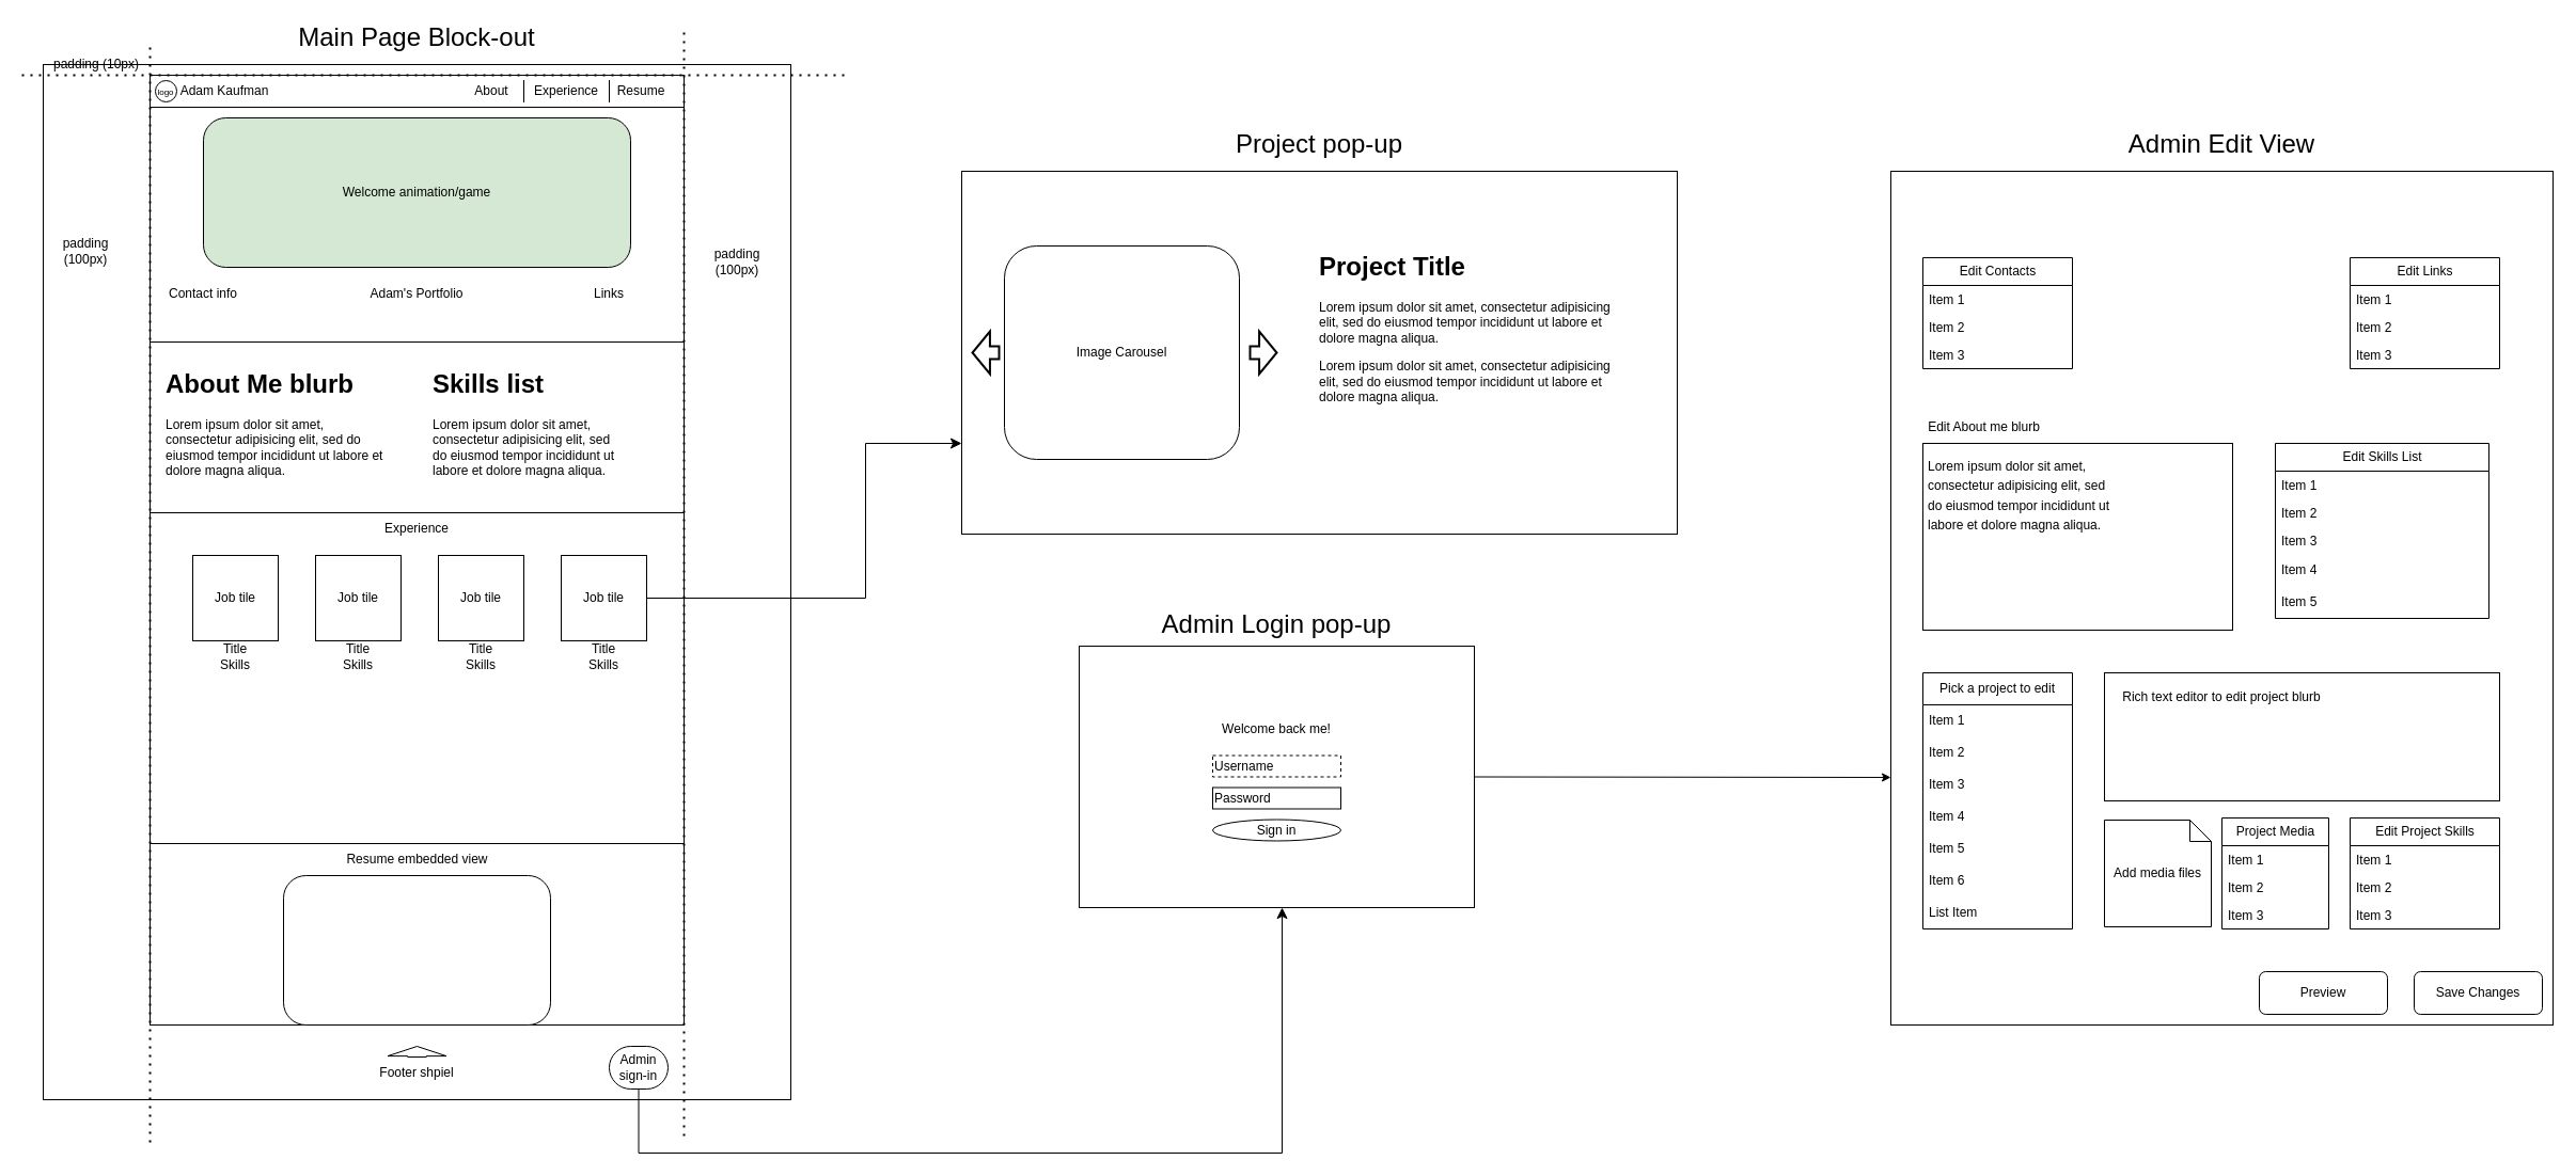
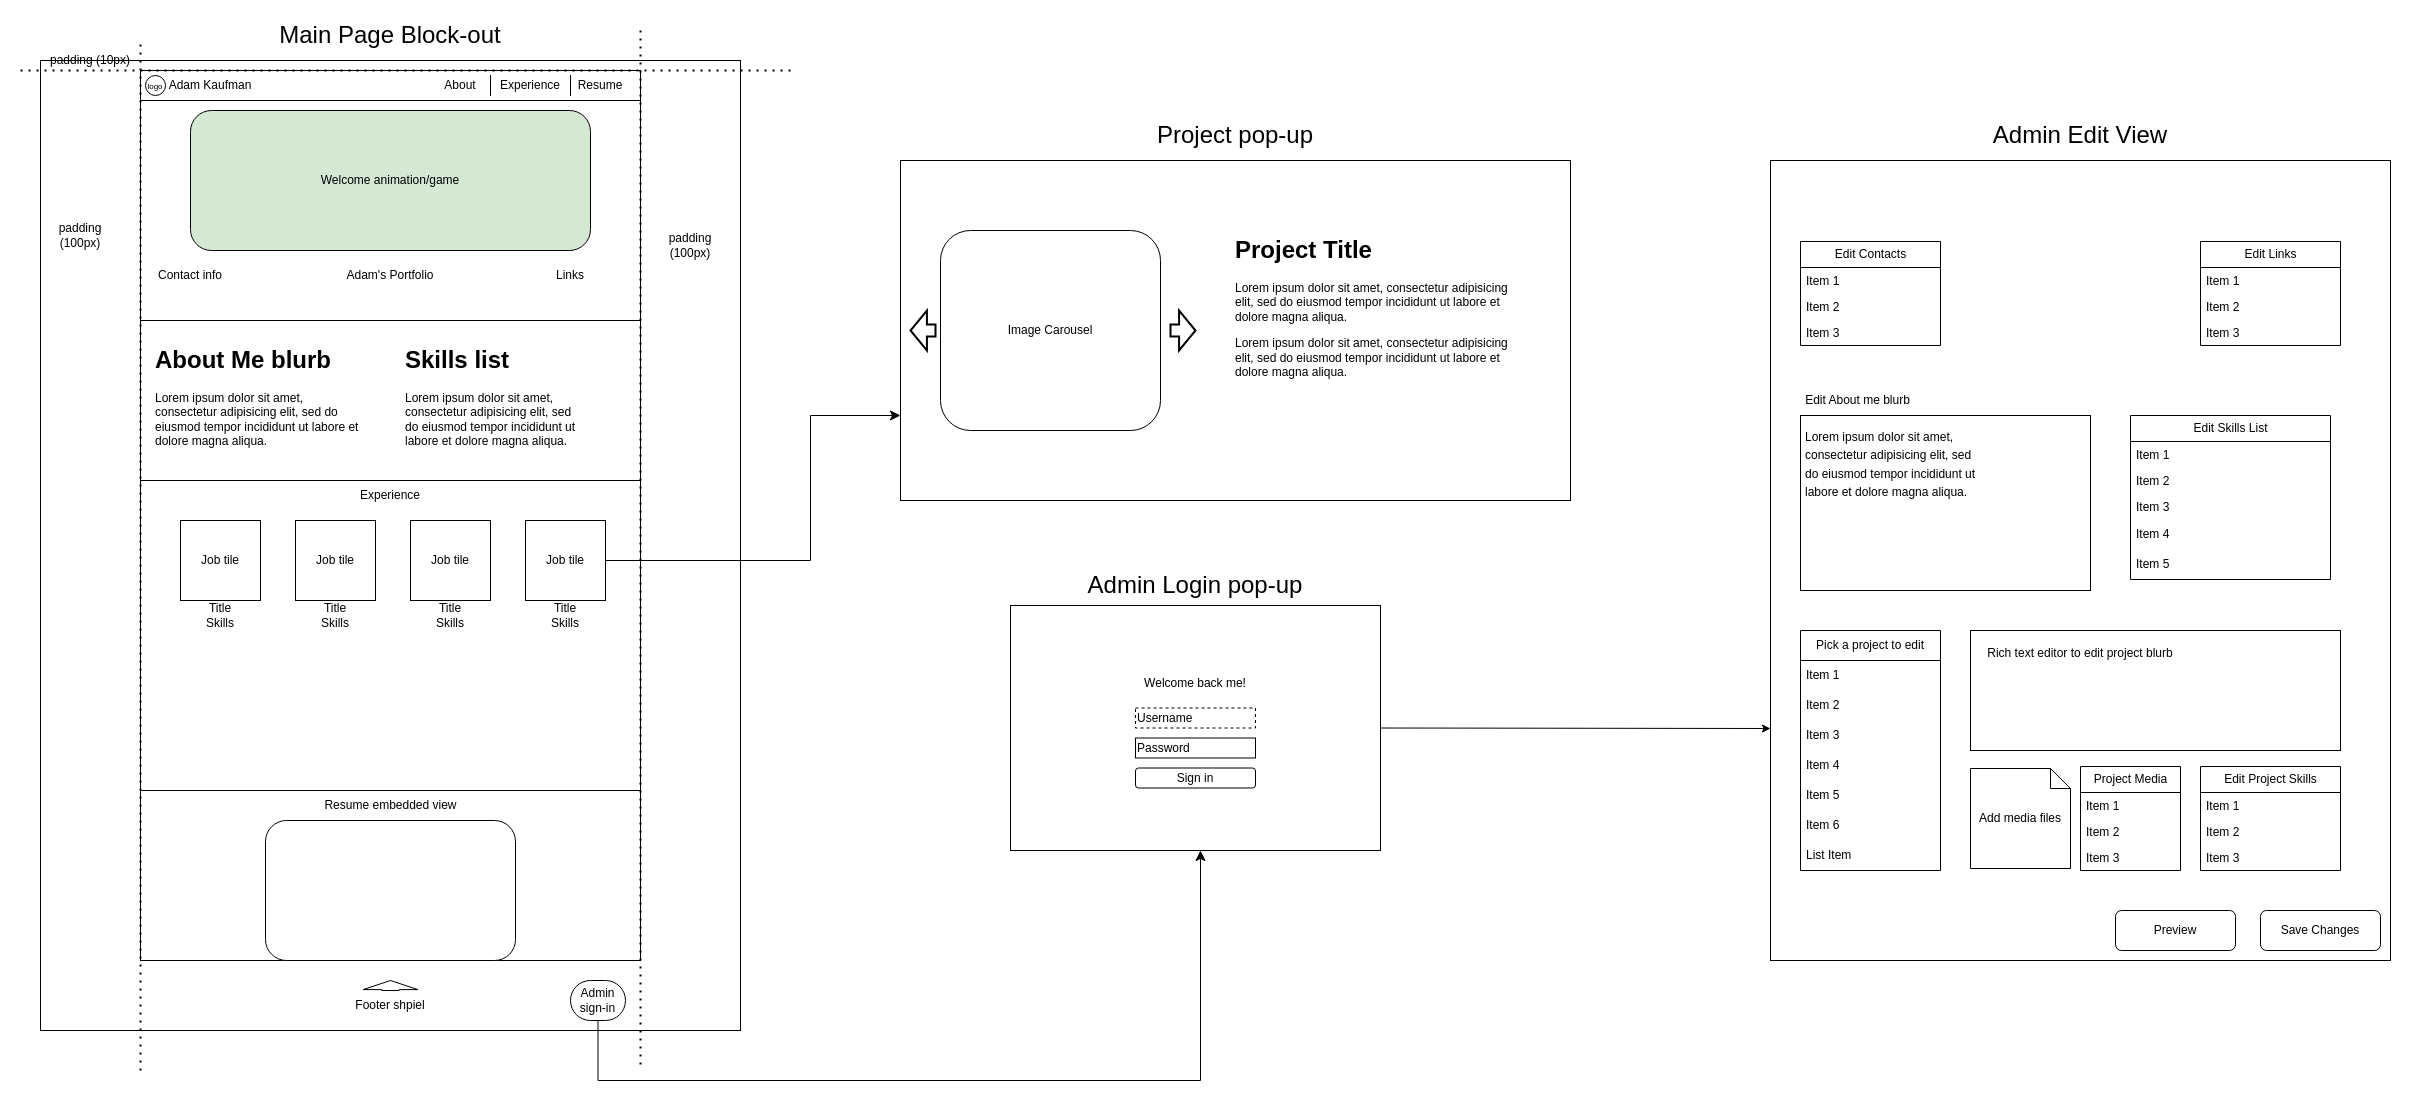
- <mxCell id="49" value="Sign in" style="ellipse;whiteSpace=wrap;html=1;" parent="1" vertex="1"><mxGeometry x="1135" y="767.5" width="120" height="20" as="geometry" /></mxCell>
+ <mxCell id="49" value="Sign in" style="rounded=1;whiteSpace=wrap;html=1;" parent="1" vertex="1"><mxGeometry x="1135" y="767.5" width="120" height="20" as="geometry" /></mxCell>
